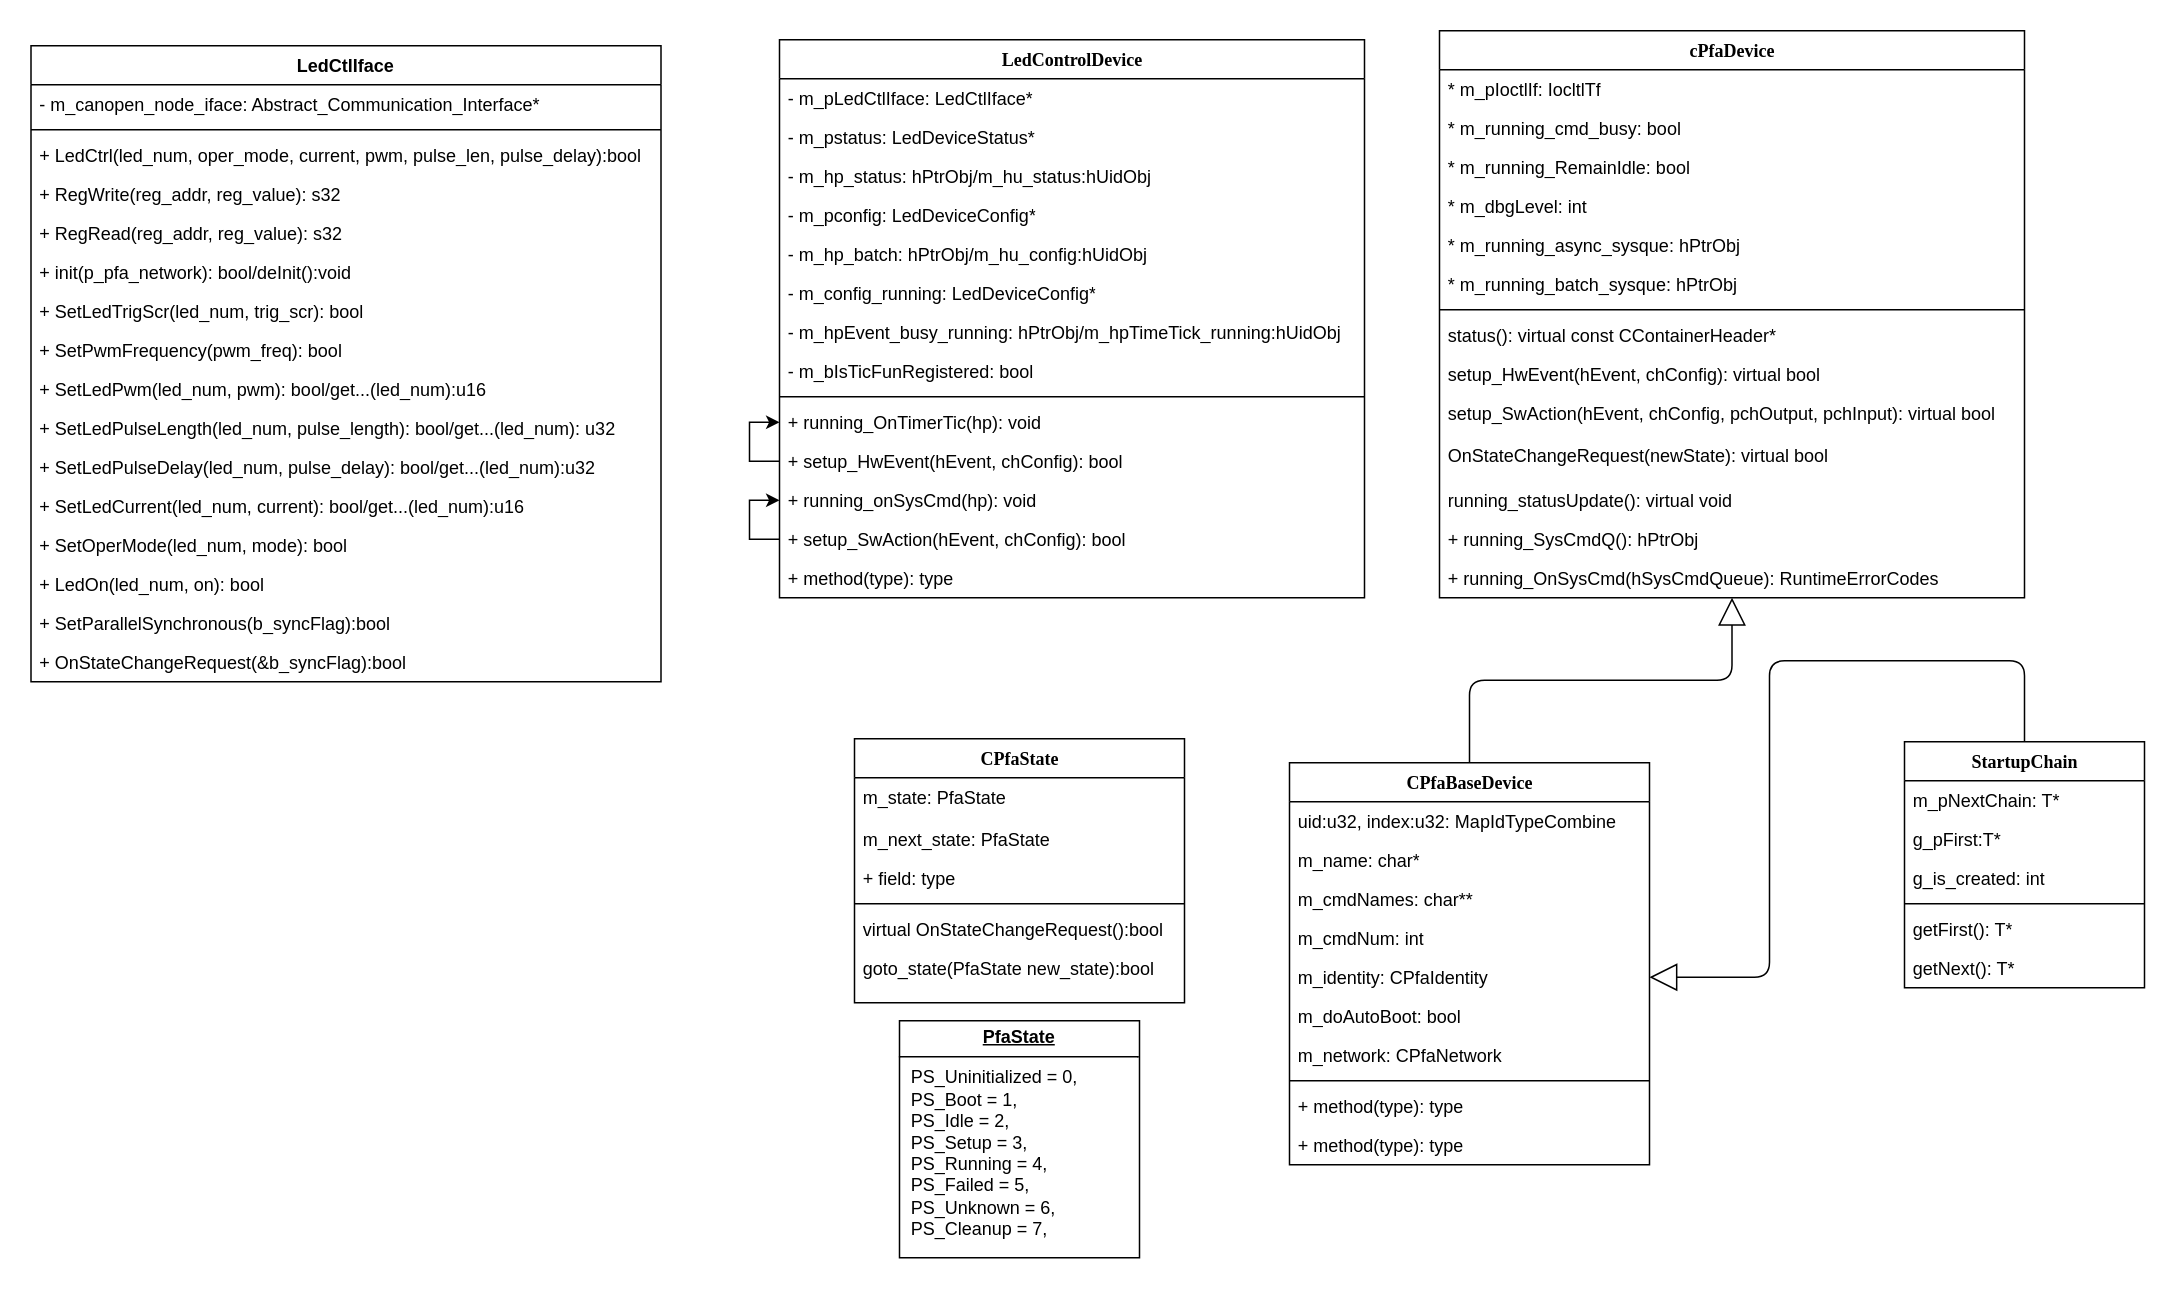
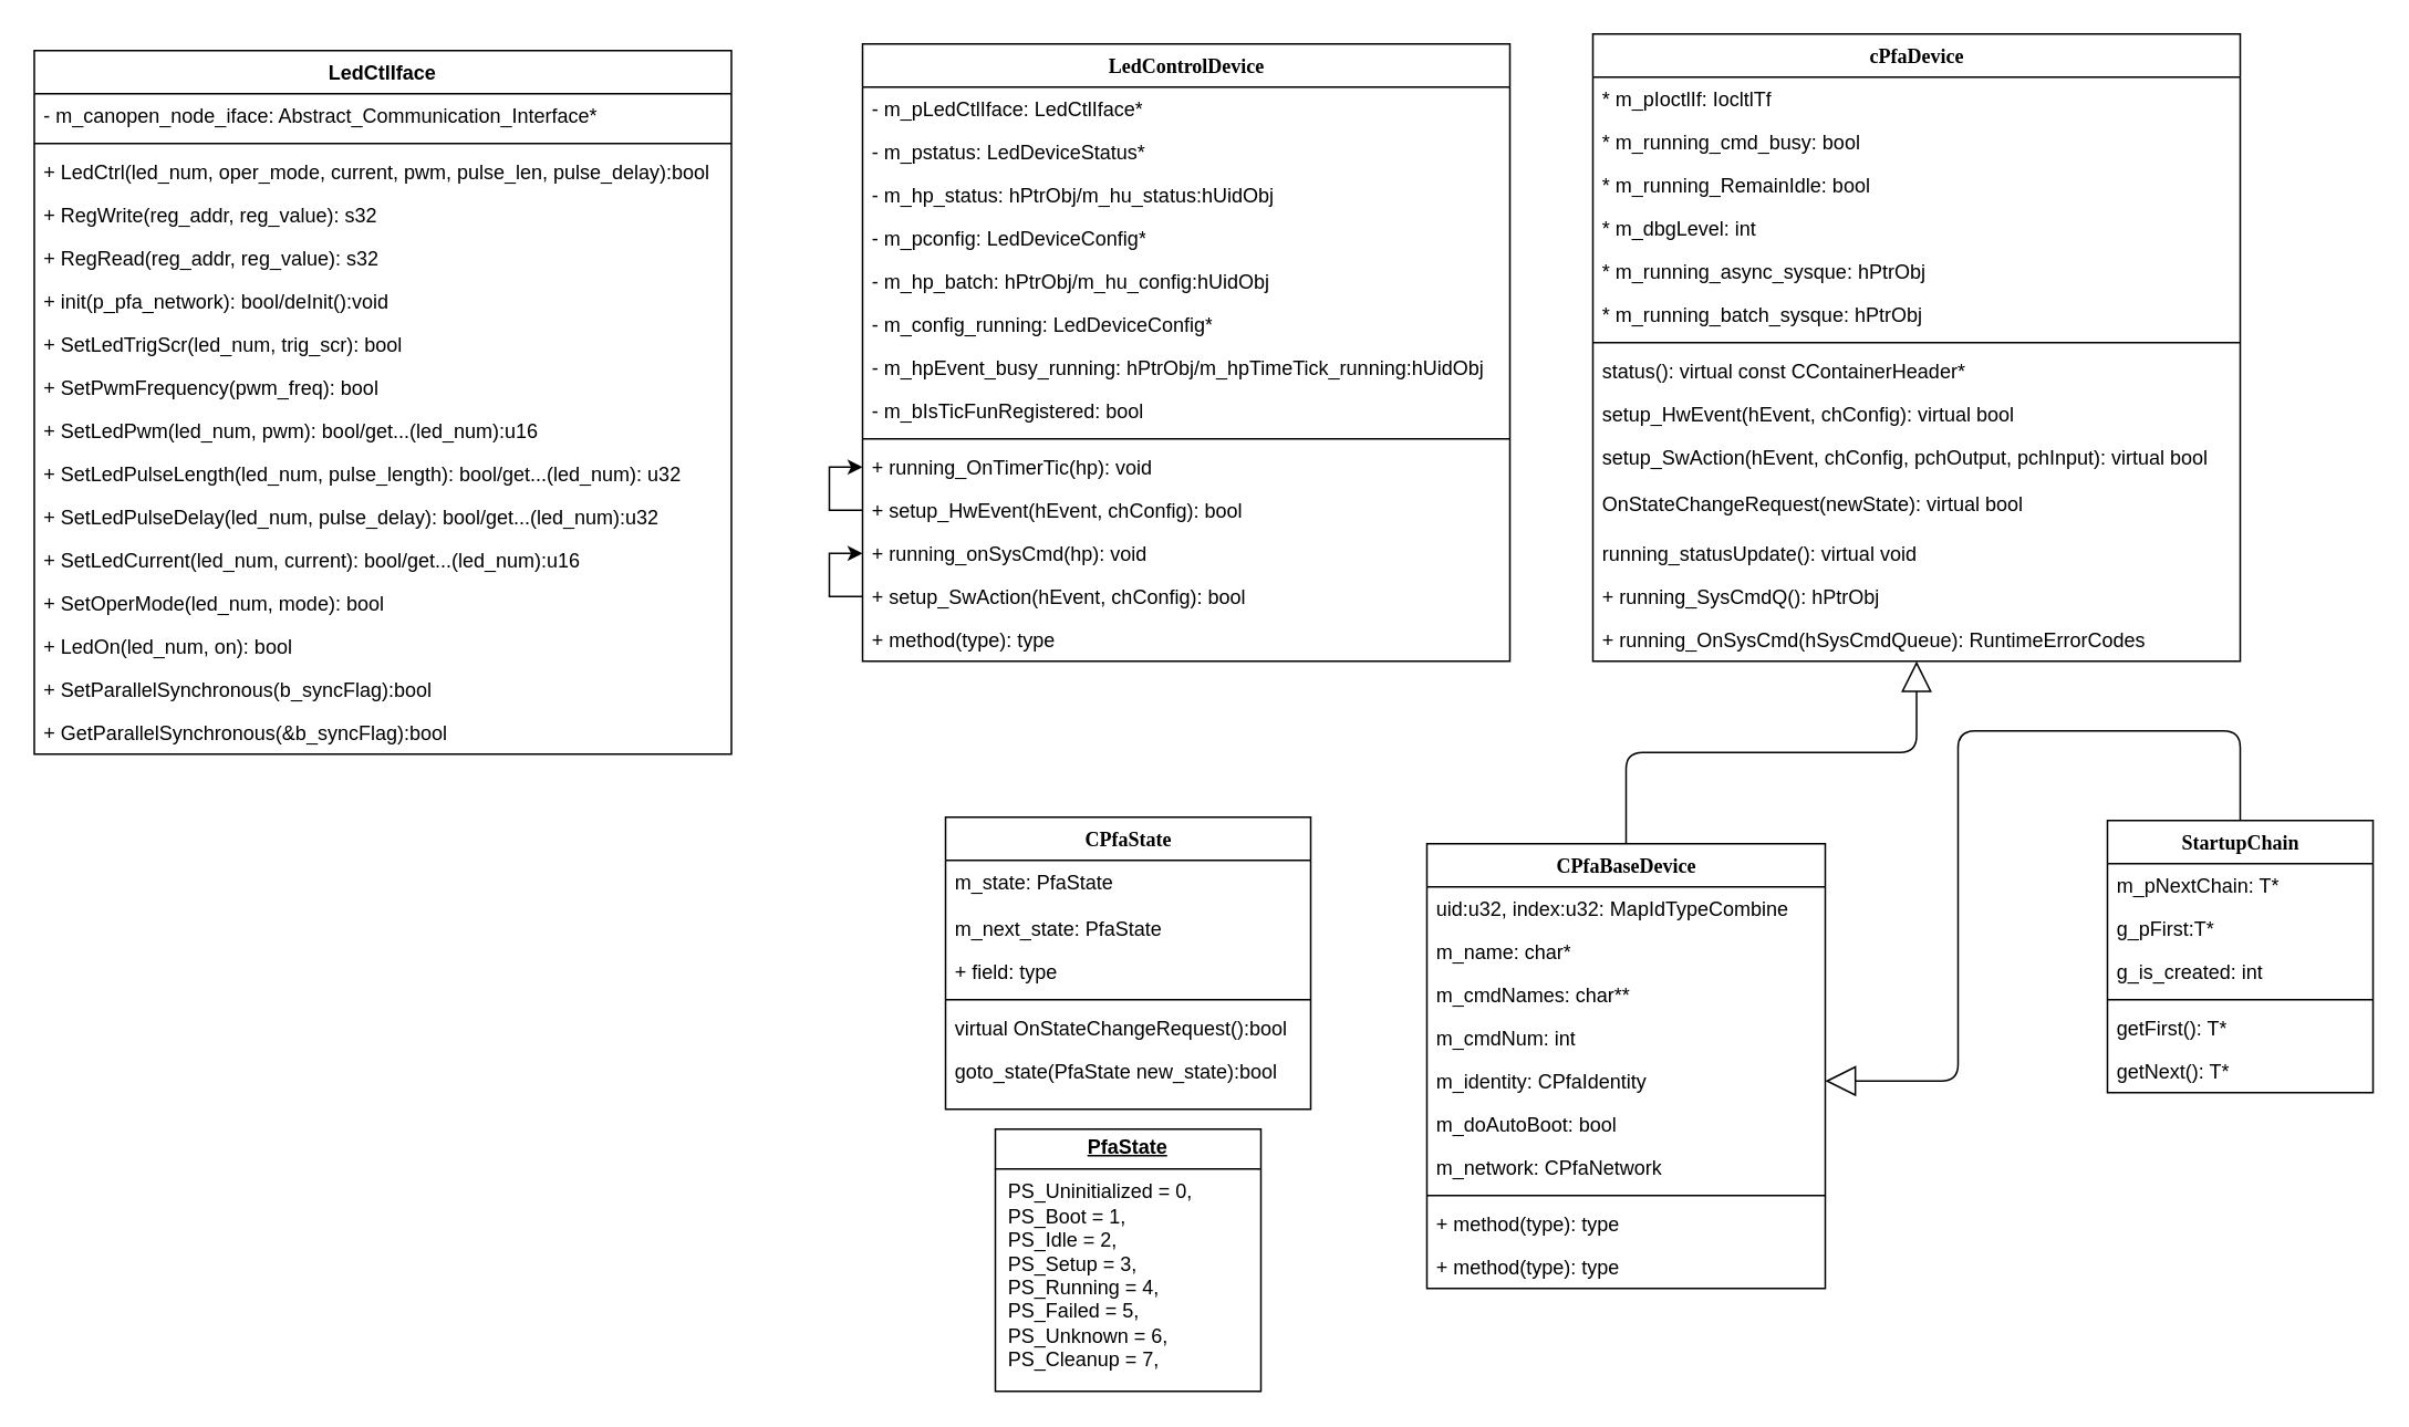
- <mxCell id="78" value="+ OnStateChangeRequest(&amp;amp;b_syncFlag):bool" style="text;strokeColor=none;fillColor=none;align=left;verticalAlign=top;spacingLeft=4;spacingRight=4;overflow=hidden;rotatable=0;points=[[0,0.5],[1,0.5]];portConstraint=eastwest;whiteSpace=wrap;html=1;" vertex="1" parent="62"><mxGeometry y="398" width="420" height="26" as="geometry" /></mxCell>
+ <mxCell id="78" value="+ GetParallelSynchronous(&amp;amp;b_syncFlag):bool" style="text;strokeColor=none;fillColor=none;align=left;verticalAlign=top;spacingLeft=4;spacingRight=4;overflow=hidden;rotatable=0;points=[[0,0.5],[1,0.5]];portConstraint=eastwest;whiteSpace=wrap;html=1;" vertex="1" parent="62"><mxGeometry y="398" width="420" height="26" as="geometry" /></mxCell>
